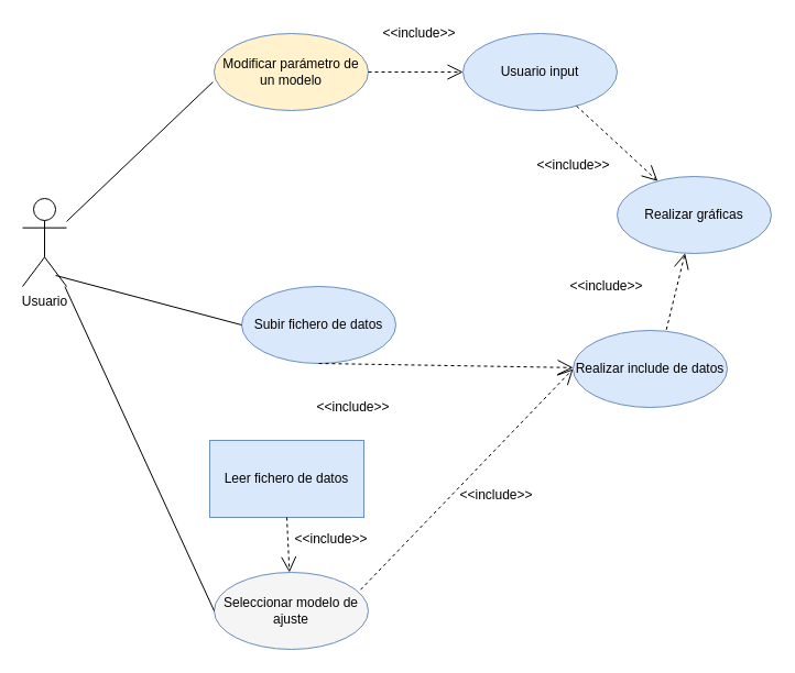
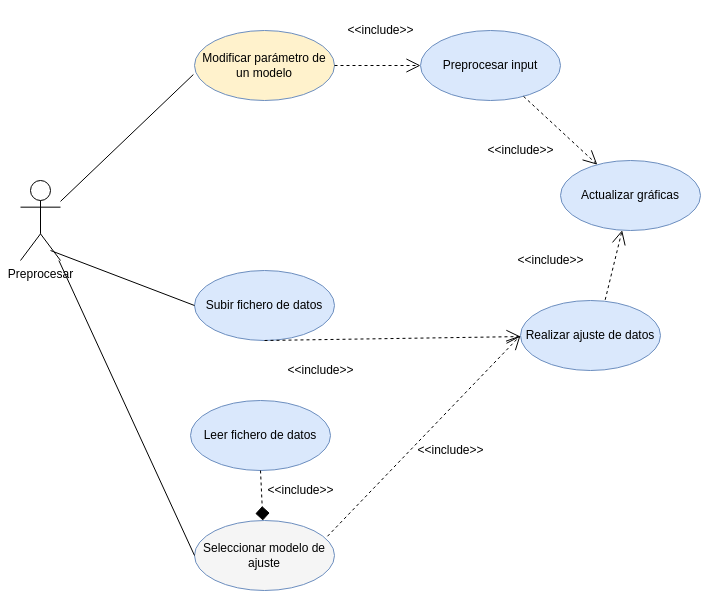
- <mxCell id="4" value="Usuario input" style="ellipse;whiteSpace=wrap;html=1;fillColor=#dae8fc;strokeColor=#6c8ebf;" vertex="1" parent="1"><mxGeometry x="420" y="30" width="140" height="70" as="geometry" /></mxCell>
+ <mxCell id="4" value="Preprocesar input" style="ellipse;whiteSpace=wrap;html=1;fillColor=#dae8fc;strokeColor=#6c8ebf;" vertex="1" parent="1"><mxGeometry x="420" y="30" width="140" height="70" as="geometry" /></mxCell>
- <mxCell id="7" value="Realizar gráficas" style="ellipse;whiteSpace=wrap;html=1;fillColor=#dae8fc;strokeColor=#6c8ebf;" vertex="1" parent="1"><mxGeometry x="560" y="160" width="140" height="70" as="geometry" /></mxCell>
+ <mxCell id="7" value="Actualizar gráficas" style="ellipse;whiteSpace=wrap;html=1;fillColor=#dae8fc;strokeColor=#6c8ebf;" vertex="1" parent="1"><mxGeometry x="560" y="160" width="140" height="70" as="geometry" /></mxCell>
- <mxCell id="2" value="Usuario" style="shape=umlActor;verticalLabelPosition=bottom;verticalAlign=top;html=1;" vertex="1" parent="1"><mxGeometry x="20" y="180" width="40" height="80" as="geometry" /></mxCell>
+ <mxCell id="2" value="Preprocesar" style="shape=umlActor;verticalLabelPosition=bottom;verticalAlign=top;html=1;" vertex="1" parent="1"><mxGeometry x="20" y="180" width="40" height="80" as="geometry" /></mxCell>
- <mxCell id="5" value="Subir fichero de datos" style="ellipse;whiteSpace=wrap;html=1;fillColor=#dae8fc;strokeColor=#6c8ebf;" vertex="1" parent="1"><mxGeometry x="219" y="260" width="140" height="70" as="geometry" /></mxCell>
+ <mxCell id="5" value="Subir fichero de datos" style="ellipse;whiteSpace=wrap;html=1;fillColor=#dae8fc;strokeColor=#6c8ebf;" vertex="1" parent="1"><mxGeometry x="194" y="270" width="140" height="70" as="geometry" /></mxCell>
- <mxCell id="9" value="Realizar include de datos" style="ellipse;whiteSpace=wrap;html=1;fillColor=#dae8fc;strokeColor=#6c8ebf;" vertex="1" parent="1"><mxGeometry x="520" y="300" width="140" height="70" as="geometry" /></mxCell>
+ <mxCell id="9" value="Realizar ajuste de datos" style="ellipse;whiteSpace=wrap;html=1;fillColor=#dae8fc;strokeColor=#6c8ebf;" vertex="1" parent="1"><mxGeometry x="520" y="300" width="140" height="70" as="geometry" /></mxCell>
- <mxCell id="6" value="Leer fichero de datos" style="whiteSpace=wrap;html=1;fillColor=#dae8fc;strokeColor=#6c8ebf;rounded=0;" vertex="1" parent="1"><mxGeometry x="190" y="400" width="140" height="70" as="geometry" /></mxCell>
+ <mxCell id="6" value="Leer fichero de datos" style="ellipse;whiteSpace=wrap;html=1;fillColor=#dae8fc;strokeColor=#6c8ebf;" vertex="1" parent="1"><mxGeometry x="190" y="400" width="140" height="70" as="geometry" /></mxCell>
- <mxCell id="16" value="" style="endArrow=open;endFill=1;endSize=12;html=1;rounded=0;exitX=0.5;exitY=1;exitDx=0;exitDy=0;dashed=1;" edge="1" parent="1" source="6" target="8"><mxGeometry width="160" relative="1" as="geometry"><mxPoint x="511.78" y="428.74" as="sourcePoint" /><mxPoint x="380" y="450" as="targetPoint" /></mxGeometry></mxCell>
+ <mxCell id="16" value="" style="endArrow=diamond;endFill=1;endSize=12;html=1;rounded=0;exitX=0.5;exitY=1;exitDx=0;exitDy=0;dashed=1;" edge="1" parent="1" source="6" target="8"><mxGeometry width="160" relative="1" as="geometry"><mxPoint x="511.78" y="428.74" as="sourcePoint" /><mxPoint x="380" y="450" as="targetPoint" /></mxGeometry></mxCell>
